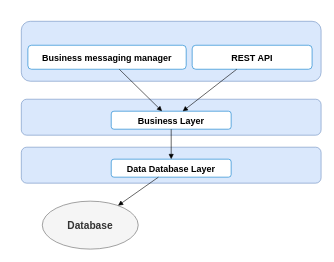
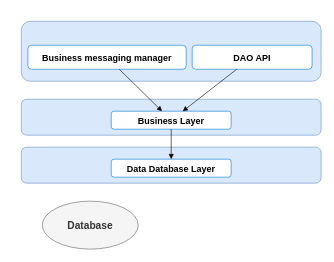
- <mxCell id="13" value="REST API" style="rounded=1;fillColor=#FFFFFF;strokeColor=#007ACC;fontStyle=1;fontSize=15;" parent="11" vertex="1"><mxGeometry x="285" y="40" width="200" height="40" as="geometry" /></mxCell>
+ <mxCell id="13" value="DAO API" style="rounded=1;fillColor=#FFFFFF;strokeColor=#007ACC;fontStyle=1;fontSize=15;" parent="11" vertex="1"><mxGeometry x="285" y="40" width="200" height="40" as="geometry" /></mxCell>
- <mxCell id="22" style="endArrow=block;fontStyle=1;fontSize=15;" parent="1" source="17" target="18" edge="1"><mxGeometry relative="1" as="geometry" /></mxCell>
